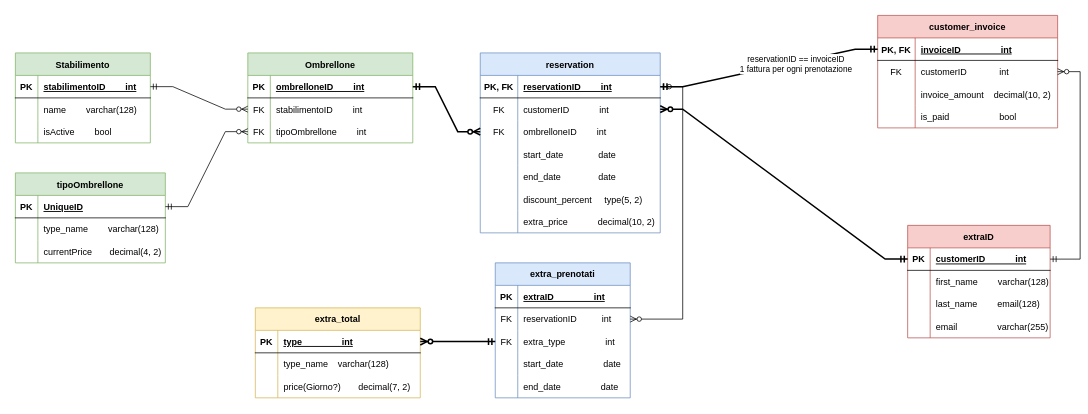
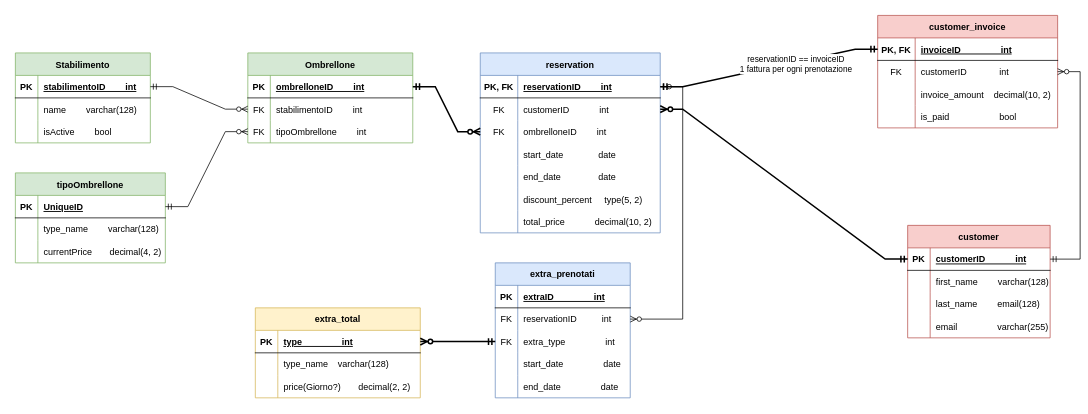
- <mxCell id="55" value="extra_price            decimal(10, 2)" style="shape=partialRectangle;connectable=0;fillColor=none;top=0;left=0;bottom=0;right=0;align=left;spacingLeft=6;overflow=hidden;" parent="53" vertex="1"><mxGeometry x="50" width="190" height="30" as="geometry"><mxRectangle width="190" height="30" as="alternateBounds" /></mxGeometry></mxCell>
+ <mxCell id="55" value="total_price            decimal(10, 2)" style="shape=partialRectangle;connectable=0;fillColor=none;top=0;left=0;bottom=0;right=0;align=left;spacingLeft=6;overflow=hidden;" parent="53" vertex="1"><mxGeometry x="50" width="190" height="30" as="geometry"><mxRectangle width="190" height="30" as="alternateBounds" /></mxGeometry></mxCell>
- <mxCell id="85" value="extraID" style="shape=table;startSize=30;container=1;collapsible=1;childLayout=tableLayout;fixedRows=1;rowLines=0;fontStyle=1;align=center;resizeLast=1;fillColor=#f8cecc;strokeColor=#b85450;" parent="1" vertex="1"><mxGeometry x="1210" y="300" width="190" height="150" as="geometry" /></mxCell>
+ <mxCell id="85" value="customer" style="shape=table;startSize=30;container=1;collapsible=1;childLayout=tableLayout;fixedRows=1;rowLines=0;fontStyle=1;align=center;resizeLast=1;fillColor=#f8cecc;strokeColor=#b85450;" parent="1" vertex="1"><mxGeometry x="1210" y="300" width="190" height="150" as="geometry" /></mxCell>
- <mxCell id="82" value="price(Giorno?)       decimal(7, 2)" style="shape=partialRectangle;connectable=0;fillColor=none;top=0;left=0;bottom=0;right=0;align=left;spacingLeft=6;overflow=hidden;" parent="80" vertex="1"><mxGeometry x="30" width="190" height="30" as="geometry"><mxRectangle width="190" height="30" as="alternateBounds" /></mxGeometry></mxCell>
+ <mxCell id="82" value="price(Giorno?)       decimal(2, 2)" style="shape=partialRectangle;connectable=0;fillColor=none;top=0;left=0;bottom=0;right=0;align=left;spacingLeft=6;overflow=hidden;" parent="80" vertex="1"><mxGeometry x="30" width="190" height="30" as="geometry"><mxRectangle width="190" height="30" as="alternateBounds" /></mxGeometry></mxCell>
